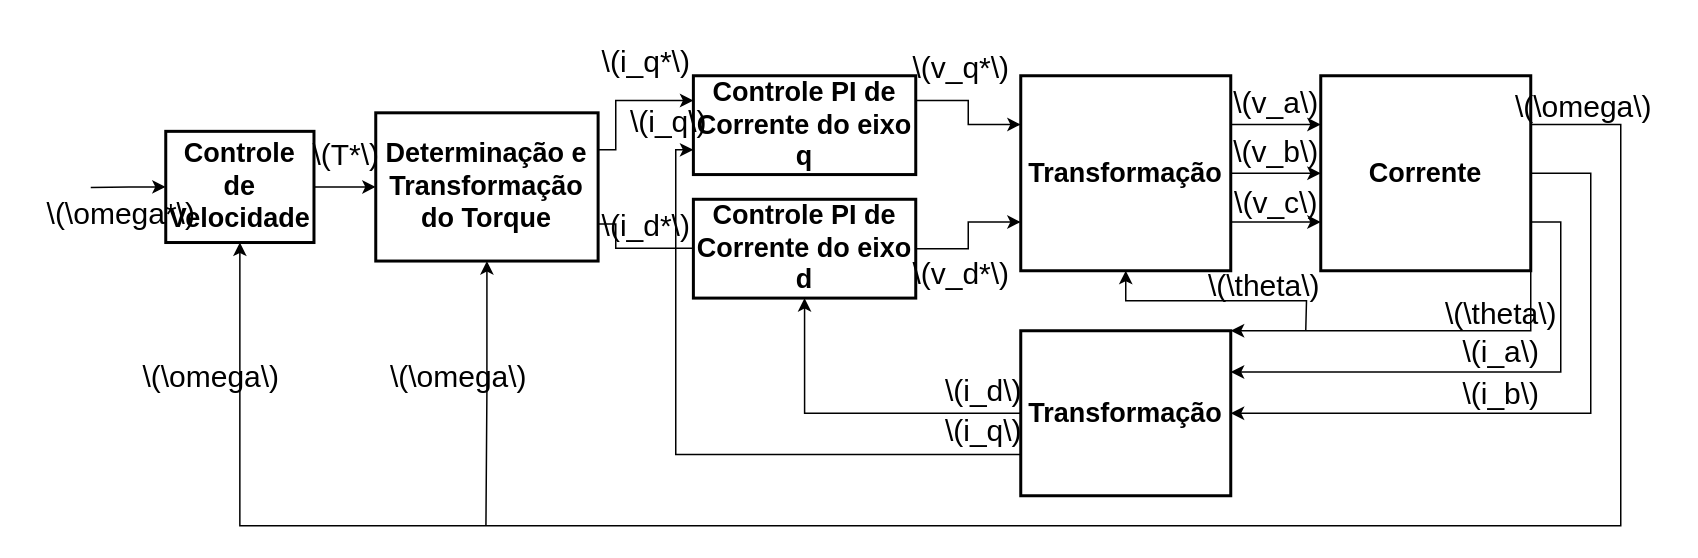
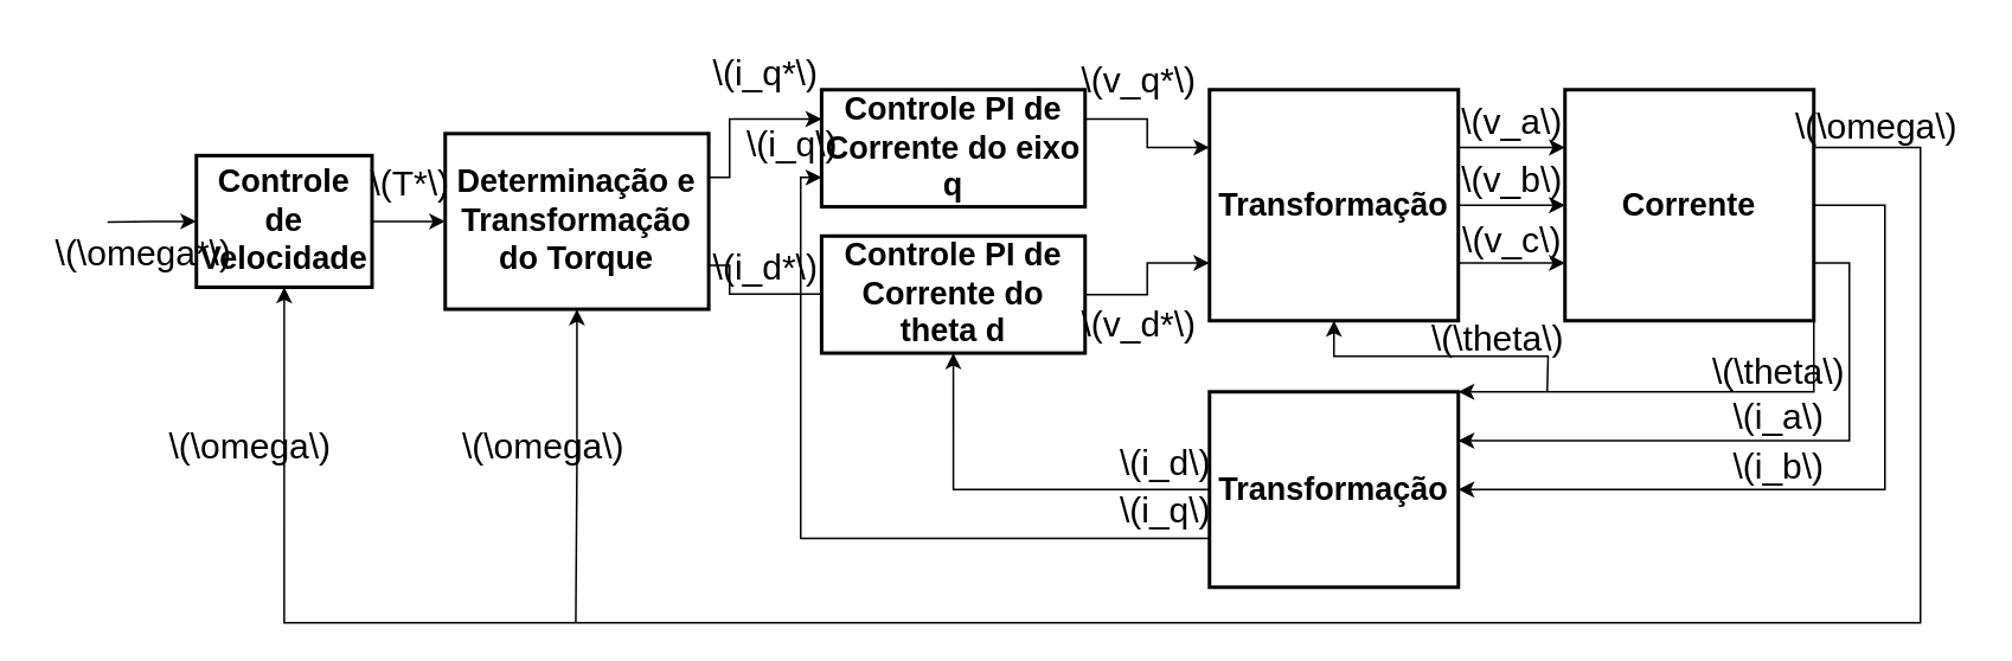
- <mxCell id="26" value="&lt;span style=&quot;font-size: 18px;&quot;&gt;&lt;b&gt;Controle PI de Corrente do eixo d&lt;/b&gt;&lt;/span&gt;" style="rounded=0;whiteSpace=wrap;html=1;strokeWidth=2;align=center;" vertex="1" parent="24"><mxGeometry y="82.352" width="148.235" height="65.882" as="geometry" /></mxCell>
+ <mxCell id="26" value="&lt;span style=&quot;font-size: 18px;&quot;&gt;&lt;b&gt;Controle PI de Corrente do theta d&lt;/b&gt;&lt;/span&gt;" style="rounded=0;whiteSpace=wrap;html=1;strokeWidth=2;align=center;" vertex="1" parent="24"><mxGeometry y="82.352" width="148.235" height="65.882" as="geometry" /></mxCell>
